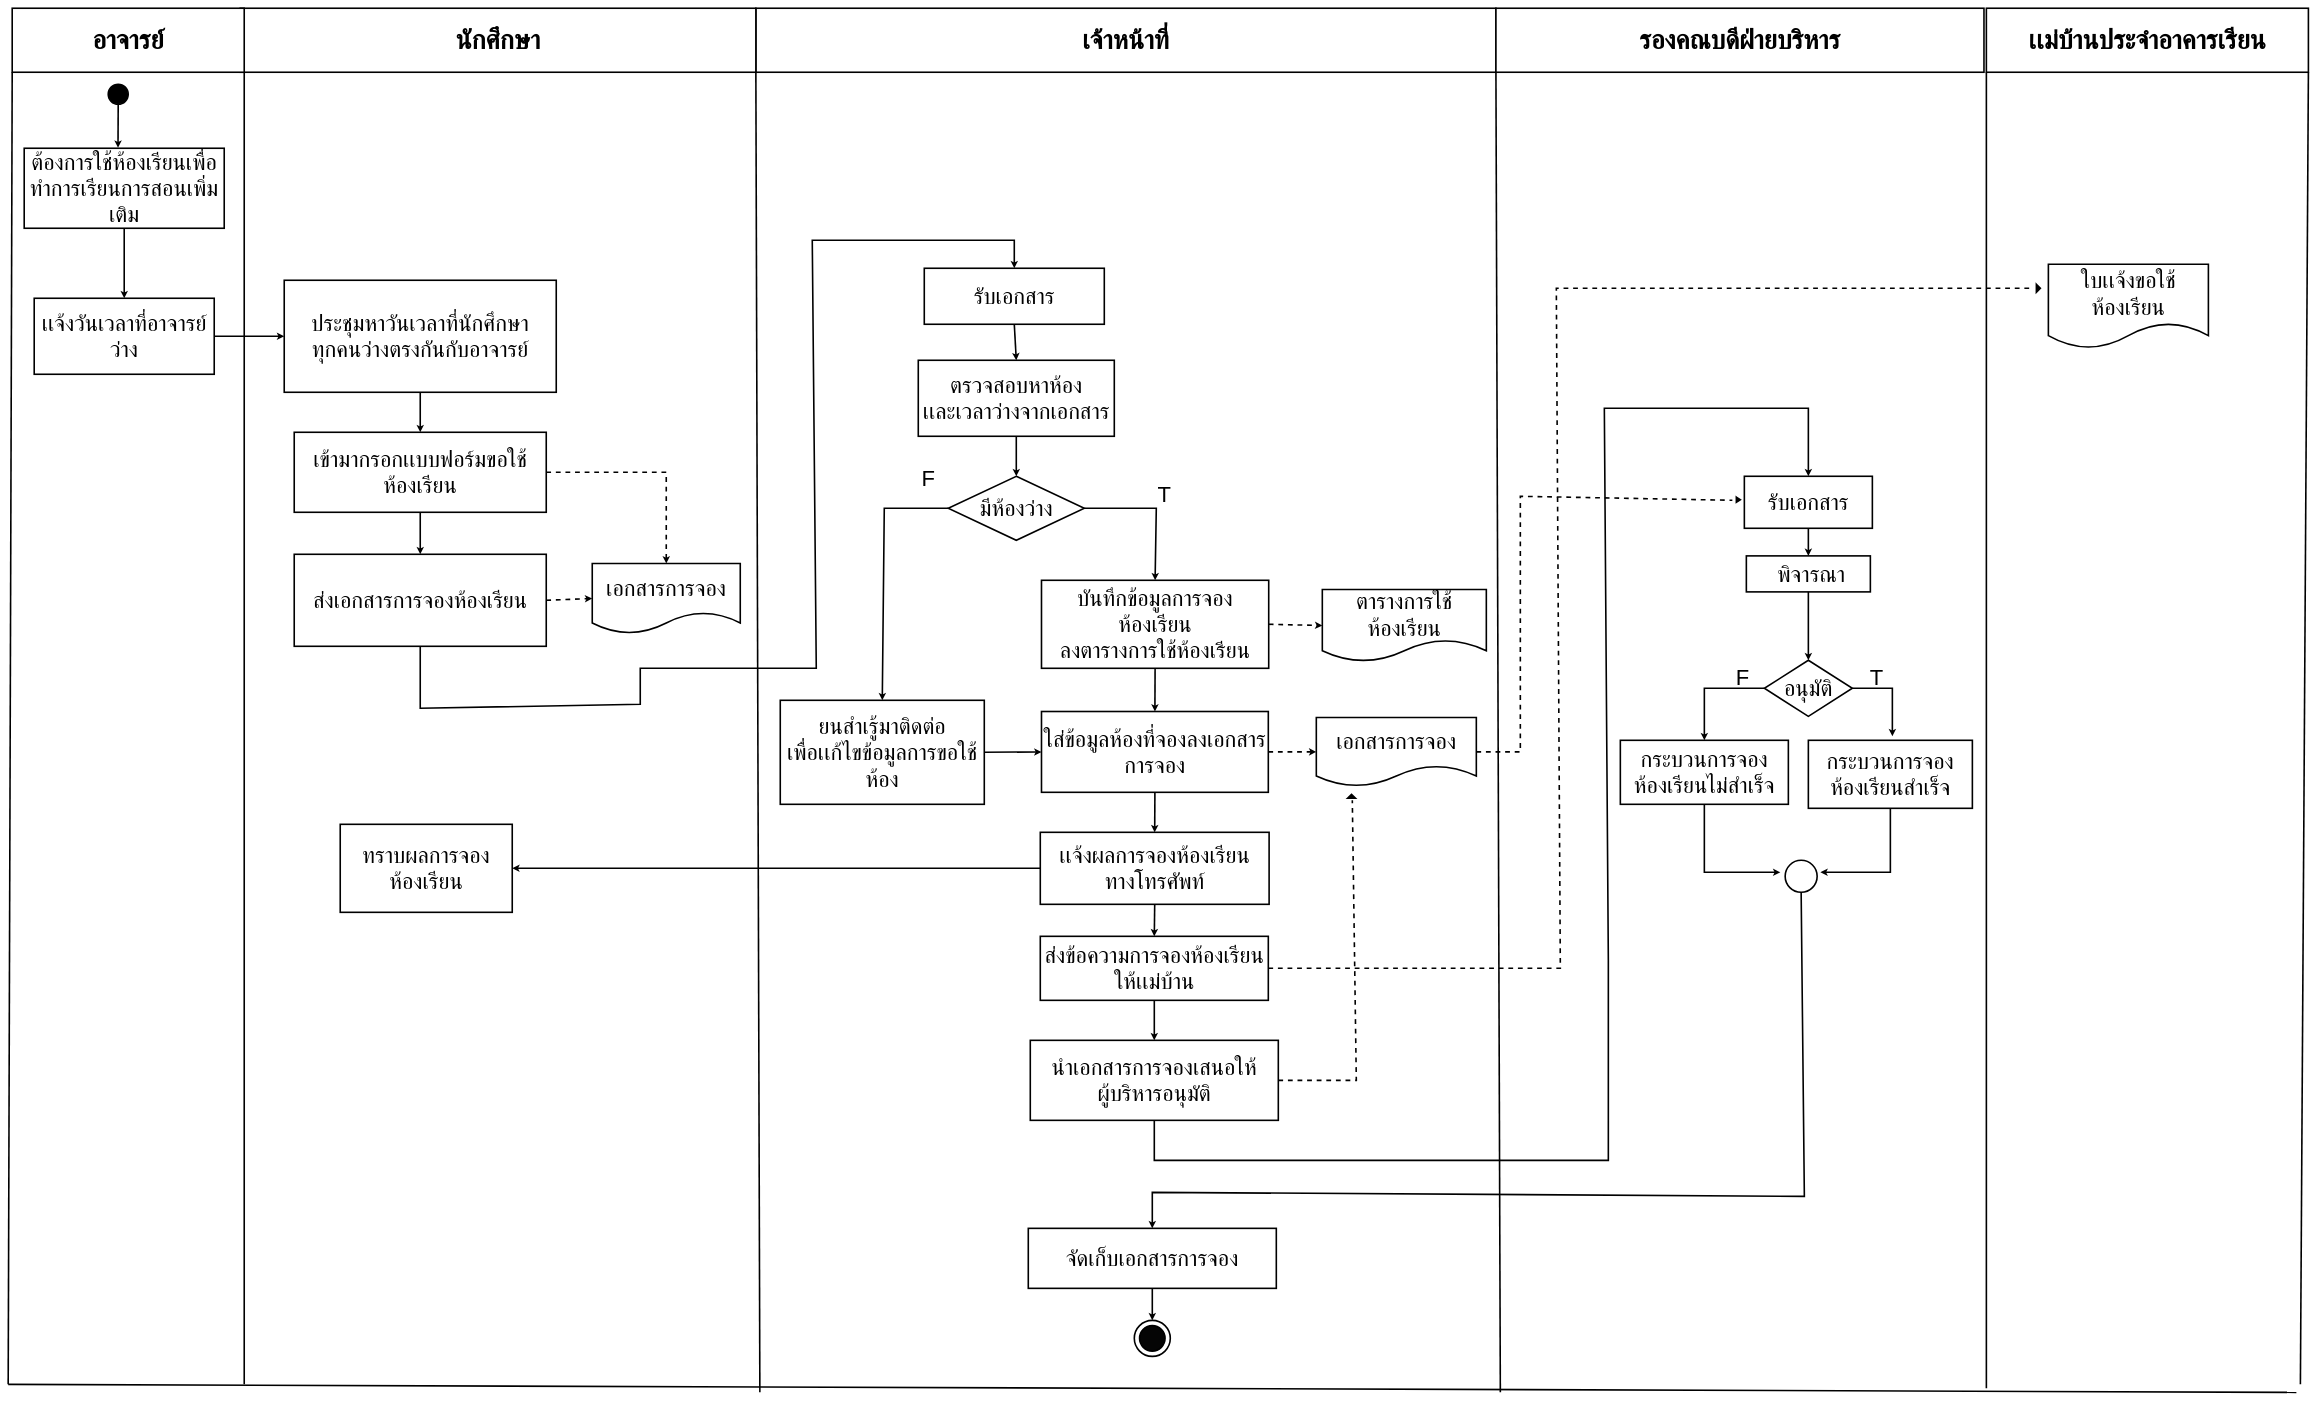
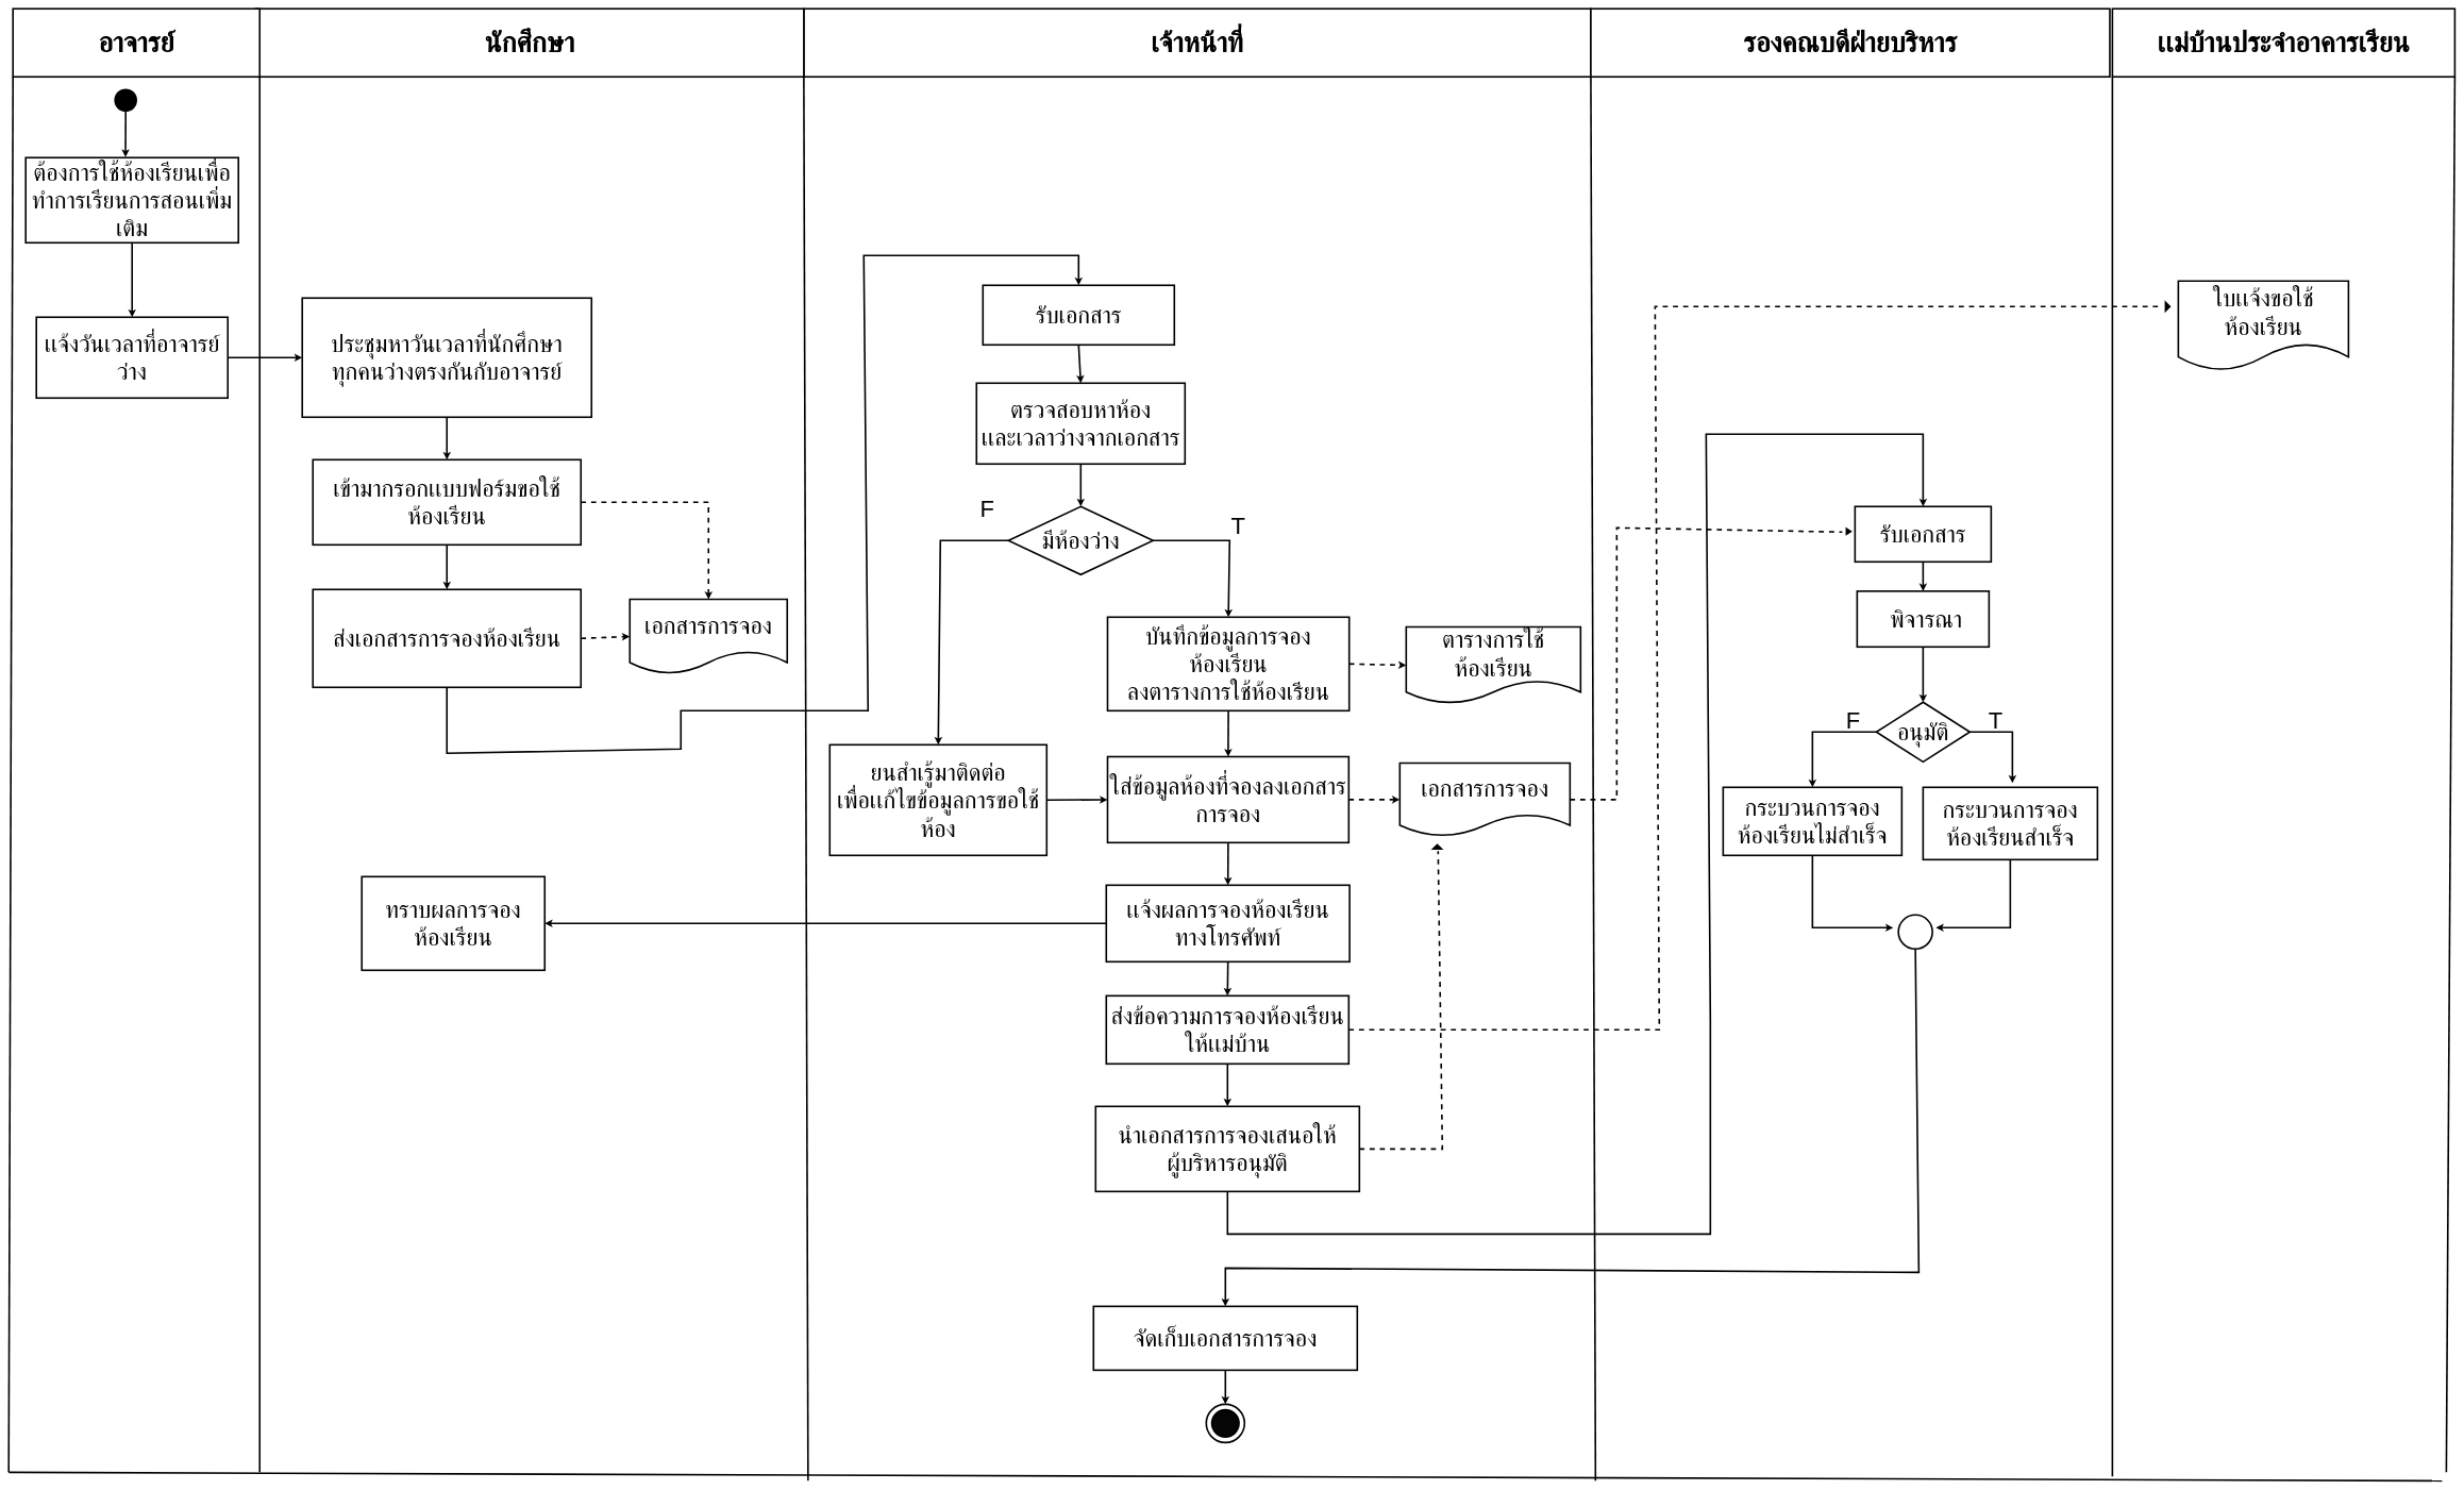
- <mxCell id="38" value="&lt;font style=&quot;font-size: 55px;&quot;&gt;&amp;nbsp;พิจารณา&lt;/font&gt;" style="rounded=0;whiteSpace=wrap;html=1;strokeWidth=4;fontSize=55;" parent="1" vertex="1"><mxGeometry x="4365" y="1389" width="310" height="90" as="geometry" /></mxCell>
+ <mxCell id="38" value="&lt;font style=&quot;font-size: 55px;&quot;&gt;&amp;nbsp;พิจารณา&lt;/font&gt;" style="rounded=0;whiteSpace=wrap;html=1;strokeWidth=4;fontSize=55;" parent="1" vertex="1"><mxGeometry x="4365" y="1389" width="310" height="131" as="geometry" /></mxCell>
